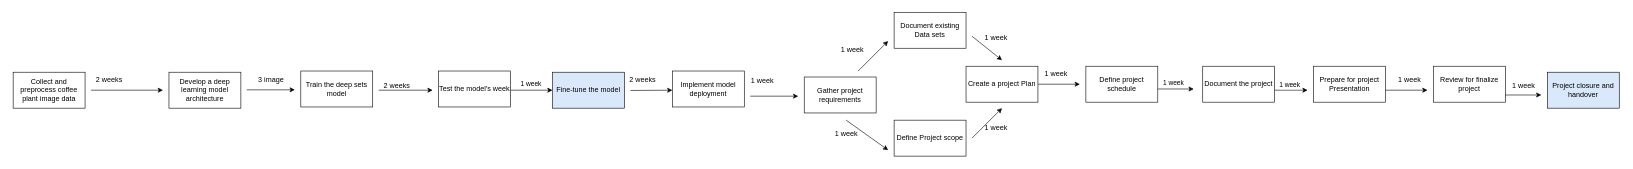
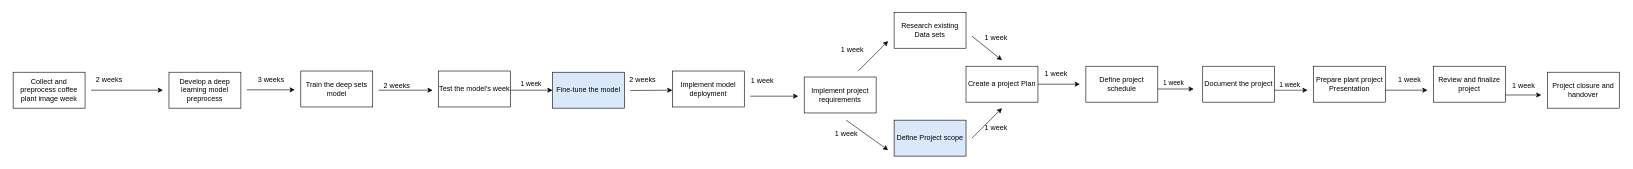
- <mxCell id="10" value="Document existing Data sets " style="rounded=0;whiteSpace=wrap;html=1;" vertex="1" parent="1"><mxGeometry x="1490" y="20" width="120" height="60" as="geometry" /></mxCell>
+ <mxCell id="10" value="Research existing Data sets " style="rounded=0;whiteSpace=wrap;html=1;" vertex="1" parent="1"><mxGeometry x="1490" y="20" width="120" height="60" as="geometry" /></mxCell>
- <mxCell id="35" value="3 image" style="text;html=1;align=center;verticalAlign=middle;resizable=0;points=[];autosize=1;strokeColor=none;fillColor=none;" vertex="1" parent="1"><mxGeometry x="415" y="118" width="70" height="30" as="geometry" /></mxCell>
+ <mxCell id="35" value="3 weeks" style="text;html=1;align=center;verticalAlign=middle;resizable=0;points=[];autosize=1;strokeColor=none;fillColor=none;" vertex="1" parent="1"><mxGeometry x="415" y="118" width="70" height="30" as="geometry" /></mxCell>
- <mxCell id="14" value="Prepare for project Presentation " style="rounded=0;whiteSpace=wrap;html=1;" vertex="1" parent="1"><mxGeometry x="2190" y="110" width="120" height="60" as="geometry" /></mxCell>
+ <mxCell id="14" value="Prepare plant project Presentation " style="rounded=0;whiteSpace=wrap;html=1;" vertex="1" parent="1"><mxGeometry x="2190" y="110" width="120" height="60" as="geometry" /></mxCell>
- <mxCell id="15" value="Review for finalize project " style="rounded=0;whiteSpace=wrap;html=1;" vertex="1" parent="1"><mxGeometry x="2390" y="110" width="120" height="60" as="geometry" /></mxCell>
+ <mxCell id="15" value="Review and finalize project " style="rounded=0;whiteSpace=wrap;html=1;" vertex="1" parent="1"><mxGeometry x="2390" y="110" width="120" height="60" as="geometry" /></mxCell>
- <mxCell id="3" value="Collect and preprocess coffee plant image data " style="rounded=0;whiteSpace=wrap;html=1;" vertex="1" parent="1"><mxGeometry x="20" y="120" width="120" height="60" as="geometry" /></mxCell>
+ <mxCell id="3" value="Collect and preprocess coffee plant image week " style="rounded=0;whiteSpace=wrap;html=1;" vertex="1" parent="1"><mxGeometry x="20" y="120" width="120" height="60" as="geometry" /></mxCell>
- <mxCell id="6" value="Develop a deep learning model architecture " style="rounded=0;whiteSpace=wrap;html=1;" vertex="1" parent="1"><mxGeometry x="280" y="120" width="120" height="60" as="geometry" /></mxCell>
+ <mxCell id="6" value="Develop a deep learning model preprocess " style="rounded=0;whiteSpace=wrap;html=1;" vertex="1" parent="1"><mxGeometry x="280" y="120" width="120" height="60" as="geometry" /></mxCell>
- <mxCell id="16" value="Project closure and handover " style="rounded=0;whiteSpace=wrap;html=1;fillColor=#dae8fc;" vertex="1" parent="1"><mxGeometry x="2580" y="120" width="120" height="60" as="geometry" /></mxCell>
+ <mxCell id="16" value="Project closure and handover " style="rounded=0;whiteSpace=wrap;html=1;" vertex="1" parent="1"><mxGeometry x="2580" y="120" width="120" height="60" as="geometry" /></mxCell>
- <mxCell id="7" value="Gather project requirements" style="rounded=0;whiteSpace=wrap;html=1;" vertex="1" parent="1"><mxGeometry x="1340" y="128" width="120" height="60" as="geometry" /></mxCell>
+ <mxCell id="7" value="Implement project requirements" style="rounded=0;whiteSpace=wrap;html=1;" vertex="1" parent="1"><mxGeometry x="1340" y="128" width="120" height="60" as="geometry" /></mxCell>
- <mxCell id="11" value="Define Project scope " style="rounded=0;whiteSpace=wrap;html=1;" vertex="1" parent="1"><mxGeometry x="1490" y="200" width="120" height="60" as="geometry" /></mxCell>
+ <mxCell id="11" value="Define Project scope " style="rounded=0;whiteSpace=wrap;html=1;fillColor=#dae8fc;" vertex="1" parent="1"><mxGeometry x="1490" y="200" width="120" height="60" as="geometry" /></mxCell>
